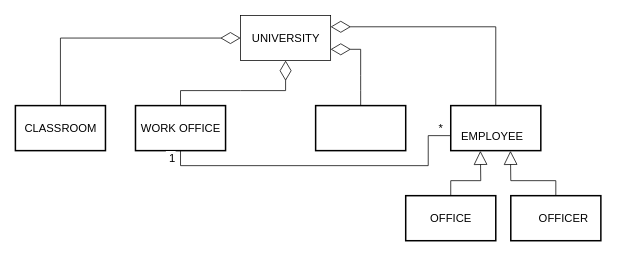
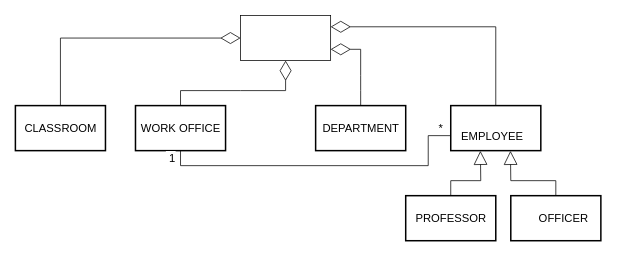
- <mxCell id="3" value="UNIVERSITY" style="text;html=1;resizable=0;autosize=1;align=center;verticalAlign=middle;points=[];fillColor=none;strokeColor=none;rounded=0;strokeWidth=2;perimeterSpacing=0;fontSize=15;" vertex="1" parent="1"><mxGeometry x="325" y="40" width="110" height="20" as="geometry" /></mxCell>
+ <mxCell id="9" value="DEPARTMENT" style="text;html=1;resizable=0;autosize=1;align=center;verticalAlign=middle;points=[];fillColor=none;strokeColor=none;rounded=0;fontSize=15;" vertex="1" parent="1"><mxGeometry x="420" y="160" width="120" height="20" as="geometry" /></mxCell>
- <mxCell id="14" value="OFFICE" style="text;html=1;resizable=0;autosize=1;align=center;verticalAlign=middle;points=[];fillColor=none;strokeColor=none;rounded=0;fontSize=15;" vertex="1" parent="1"><mxGeometry x="545" y="280" width="110" height="20" as="geometry" /></mxCell>
+ <mxCell id="14" value="PROFESSOR" style="text;html=1;resizable=0;autosize=1;align=center;verticalAlign=middle;points=[];fillColor=none;strokeColor=none;rounded=0;fontSize=15;" vertex="1" parent="1"><mxGeometry x="545" y="280" width="110" height="20" as="geometry" /></mxCell>
